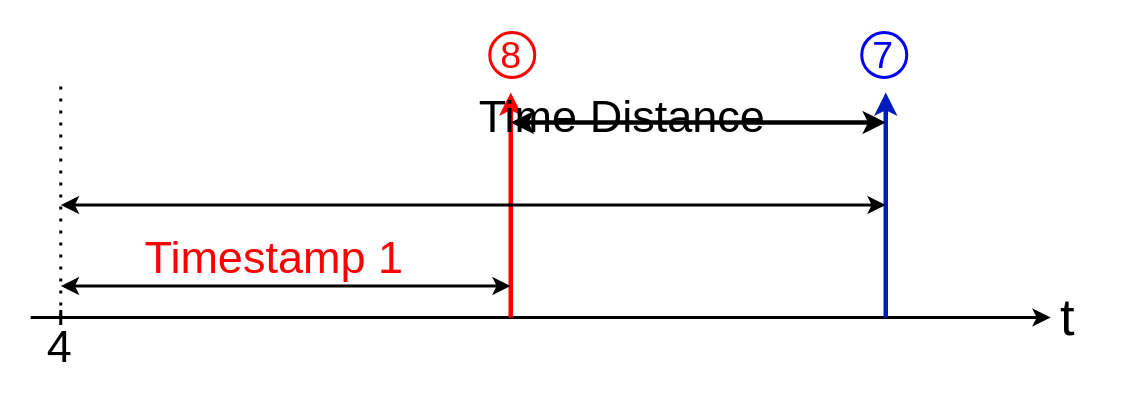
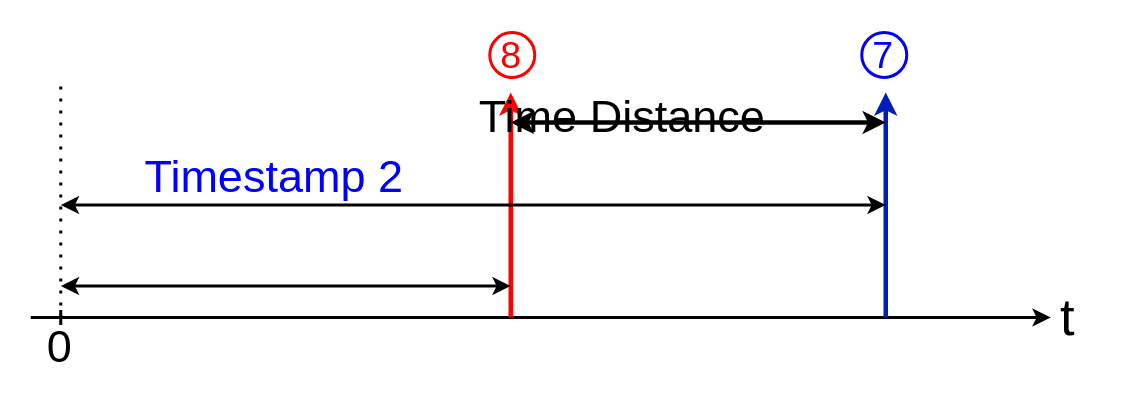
+ <mxCell id="16" value="&lt;font style=&quot;font-size: 30px&quot;&gt;Timestamp 2&lt;/font&gt;" style="text;html=1;resizable=0;autosize=1;align=center;verticalAlign=middle;points=[];fillColor=none;strokeColor=none;rounded=0;fontSize=17;fontColor=#0000FF;" vertex="1" parent="1"><mxGeometry x="87" y="102" width="190" height="30" as="geometry" /></mxCell>
- <mxCell id="15" value="&lt;font color=&quot;#ff0000&quot; style=&quot;font-size: 30px&quot;&gt;Timestamp 1&lt;/font&gt;" style="text;html=1;resizable=0;autosize=1;align=center;verticalAlign=middle;points=[];fillColor=none;strokeColor=none;rounded=0;fontSize=17;fontColor=#0000FF;" vertex="1" parent="1"><mxGeometry x="87" y="156" width="190" height="30" as="geometry" /></mxCell>
- <mxCell id="7" value="&lt;font color=&quot;#000000&quot; style=&quot;font-size: 30px&quot;&gt;4&lt;/font&gt;" style="text;html=1;resizable=0;autosize=1;align=center;verticalAlign=middle;points=[];fillColor=none;strokeColor=none;rounded=0;" vertex="1" parent="1"><mxGeometry x="24" y="215" width="30" height="30" as="geometry" /></mxCell>
+ <mxCell id="7" value="&lt;font color=&quot;#000000&quot; style=&quot;font-size: 30px&quot;&gt;0&lt;/font&gt;" style="text;html=1;resizable=0;autosize=1;align=center;verticalAlign=middle;points=[];fillColor=none;strokeColor=none;rounded=0;" vertex="1" parent="1"><mxGeometry x="24" y="215" width="30" height="30" as="geometry" /></mxCell>
